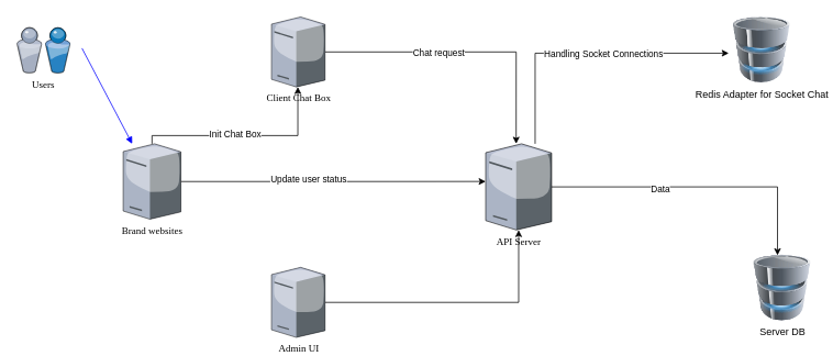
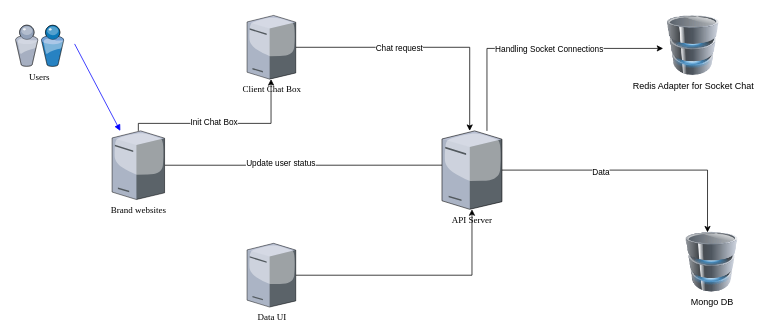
- <mxCell id="18" style="edgeStyle=orthogonalEdgeStyle;rounded=0;orthogonalLoop=1;jettySize=auto;html=1;entryX=0;entryY=0.437;entryDx=0;entryDy=0;entryPerimeter=0;" edge="1" parent="1" source="20" target="11"><mxGeometry relative="1" as="geometry" /></mxCell>
+ <mxCell id="18" style="edgeStyle=orthogonalEdgeStyle;rounded=0;orthogonalLoop=1;jettySize=auto;html=1;entryX=0;entryY=0.437;entryDx=0;entryDy=0;entryPerimeter=0;endArrow=none;" edge="1" parent="1" source="20" target="11"><mxGeometry relative="1" as="geometry" /></mxCell>
- <mxCell id="15" value="Server DB" style="image;html=1;image=img/lib/clip_art/computers/Database_128x128.png" vertex="1" parent="1"><mxGeometry x="909" y="309" width="80" height="80" as="geometry" /></mxCell>
+ <mxCell id="15" value="Mongo DB" style="image;html=1;image=img/lib/clip_art/computers/Database_128x128.png" vertex="1" parent="1"><mxGeometry x="909" y="309" width="80" height="80" as="geometry" /></mxCell>
- <mxCell id="13" value="Admin UI&lt;br&gt;" style="verticalLabelPosition=bottom;aspect=fixed;html=1;verticalAlign=top;strokeColor=none;shape=mxgraph.citrix.tower_server;rounded=0;shadow=0;comic=0;fontFamily=Verdana;" vertex="1" parent="1"><mxGeometry x="329" y="324" width="65" height="85" as="geometry" /></mxCell>
+ <mxCell id="13" value="Data UI&lt;br&gt;" style="verticalLabelPosition=bottom;aspect=fixed;html=1;verticalAlign=top;strokeColor=none;shape=mxgraph.citrix.tower_server;rounded=0;shadow=0;comic=0;fontFamily=Verdana;" vertex="1" parent="1"><mxGeometry x="329" y="324" width="65" height="85" as="geometry" /></mxCell>
